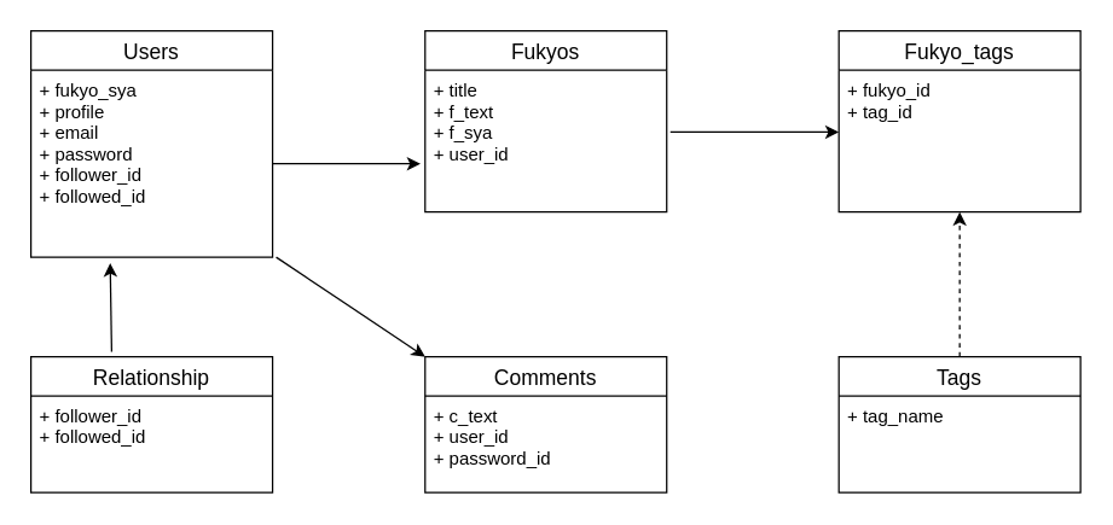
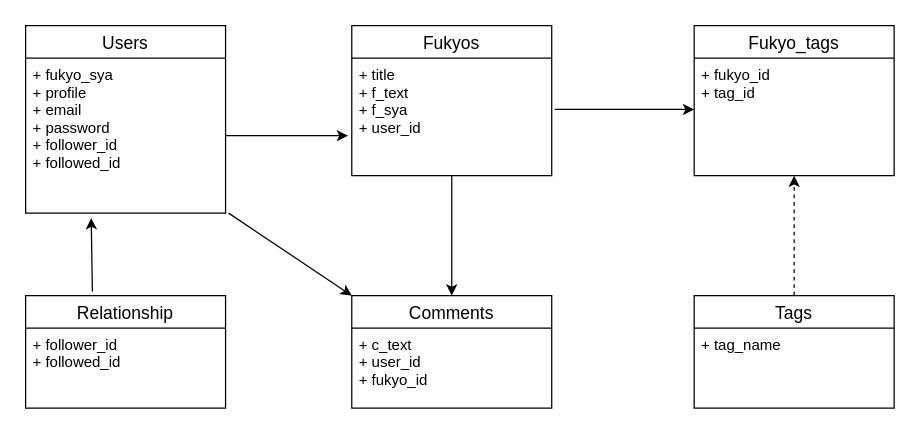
+ <mxCell id="19" value="" style="edgeStyle=none;html=1;entryX=0.5;entryY=0;entryDx=0;entryDy=0;" edge="1" parent="1" source="5" target="9"><mxGeometry relative="1" as="geometry" /></mxCell>
- <mxCell id="10" value="+ c_text&#10;+ user_id&#10;+ password_id" style="text;strokeColor=none;fillColor=none;spacingLeft=4;spacingRight=4;overflow=hidden;rotatable=0;points=[[0,0.5],[1,0.5]];portConstraint=eastwest;fontSize=12;" vertex="1" parent="9"><mxGeometry y="26" width="160" height="64" as="geometry" /></mxCell>
+ <mxCell id="10" value="+ c_text&#10;+ user_id&#10;+ fukyo_id" style="text;strokeColor=none;fillColor=none;spacingLeft=4;spacingRight=4;overflow=hidden;rotatable=0;points=[[0,0.5],[1,0.5]];portConstraint=eastwest;fontSize=12;" vertex="1" parent="9"><mxGeometry y="26" width="160" height="64" as="geometry" /></mxCell>
